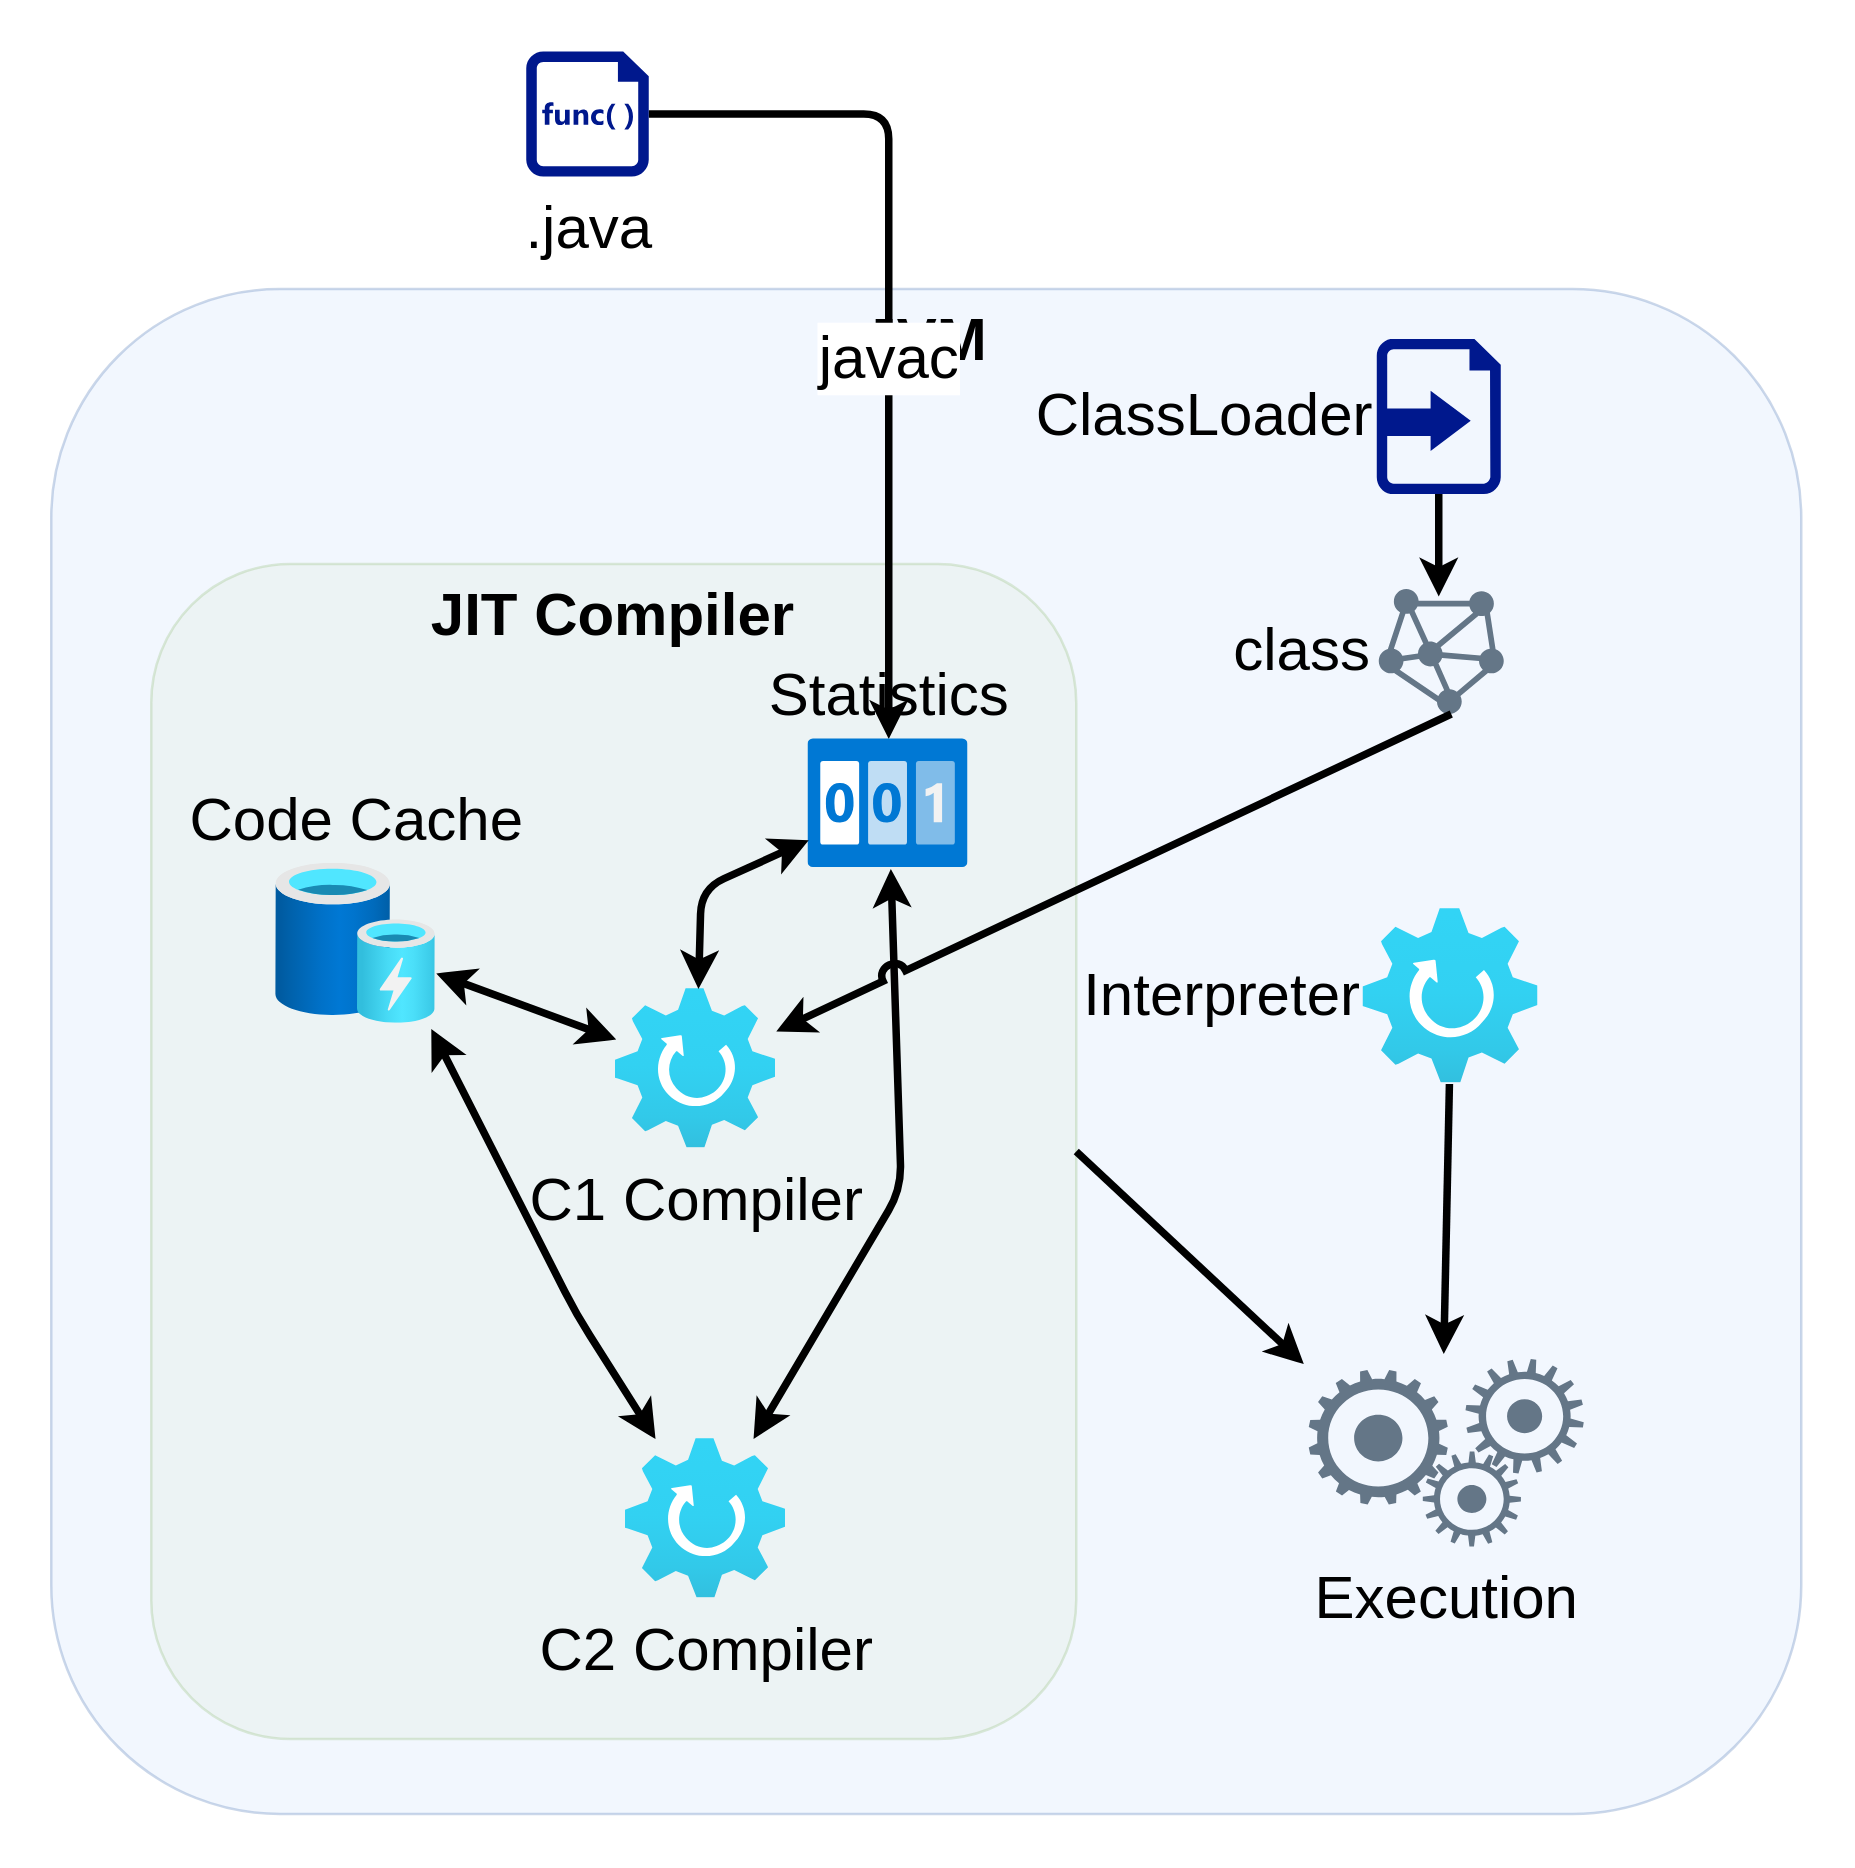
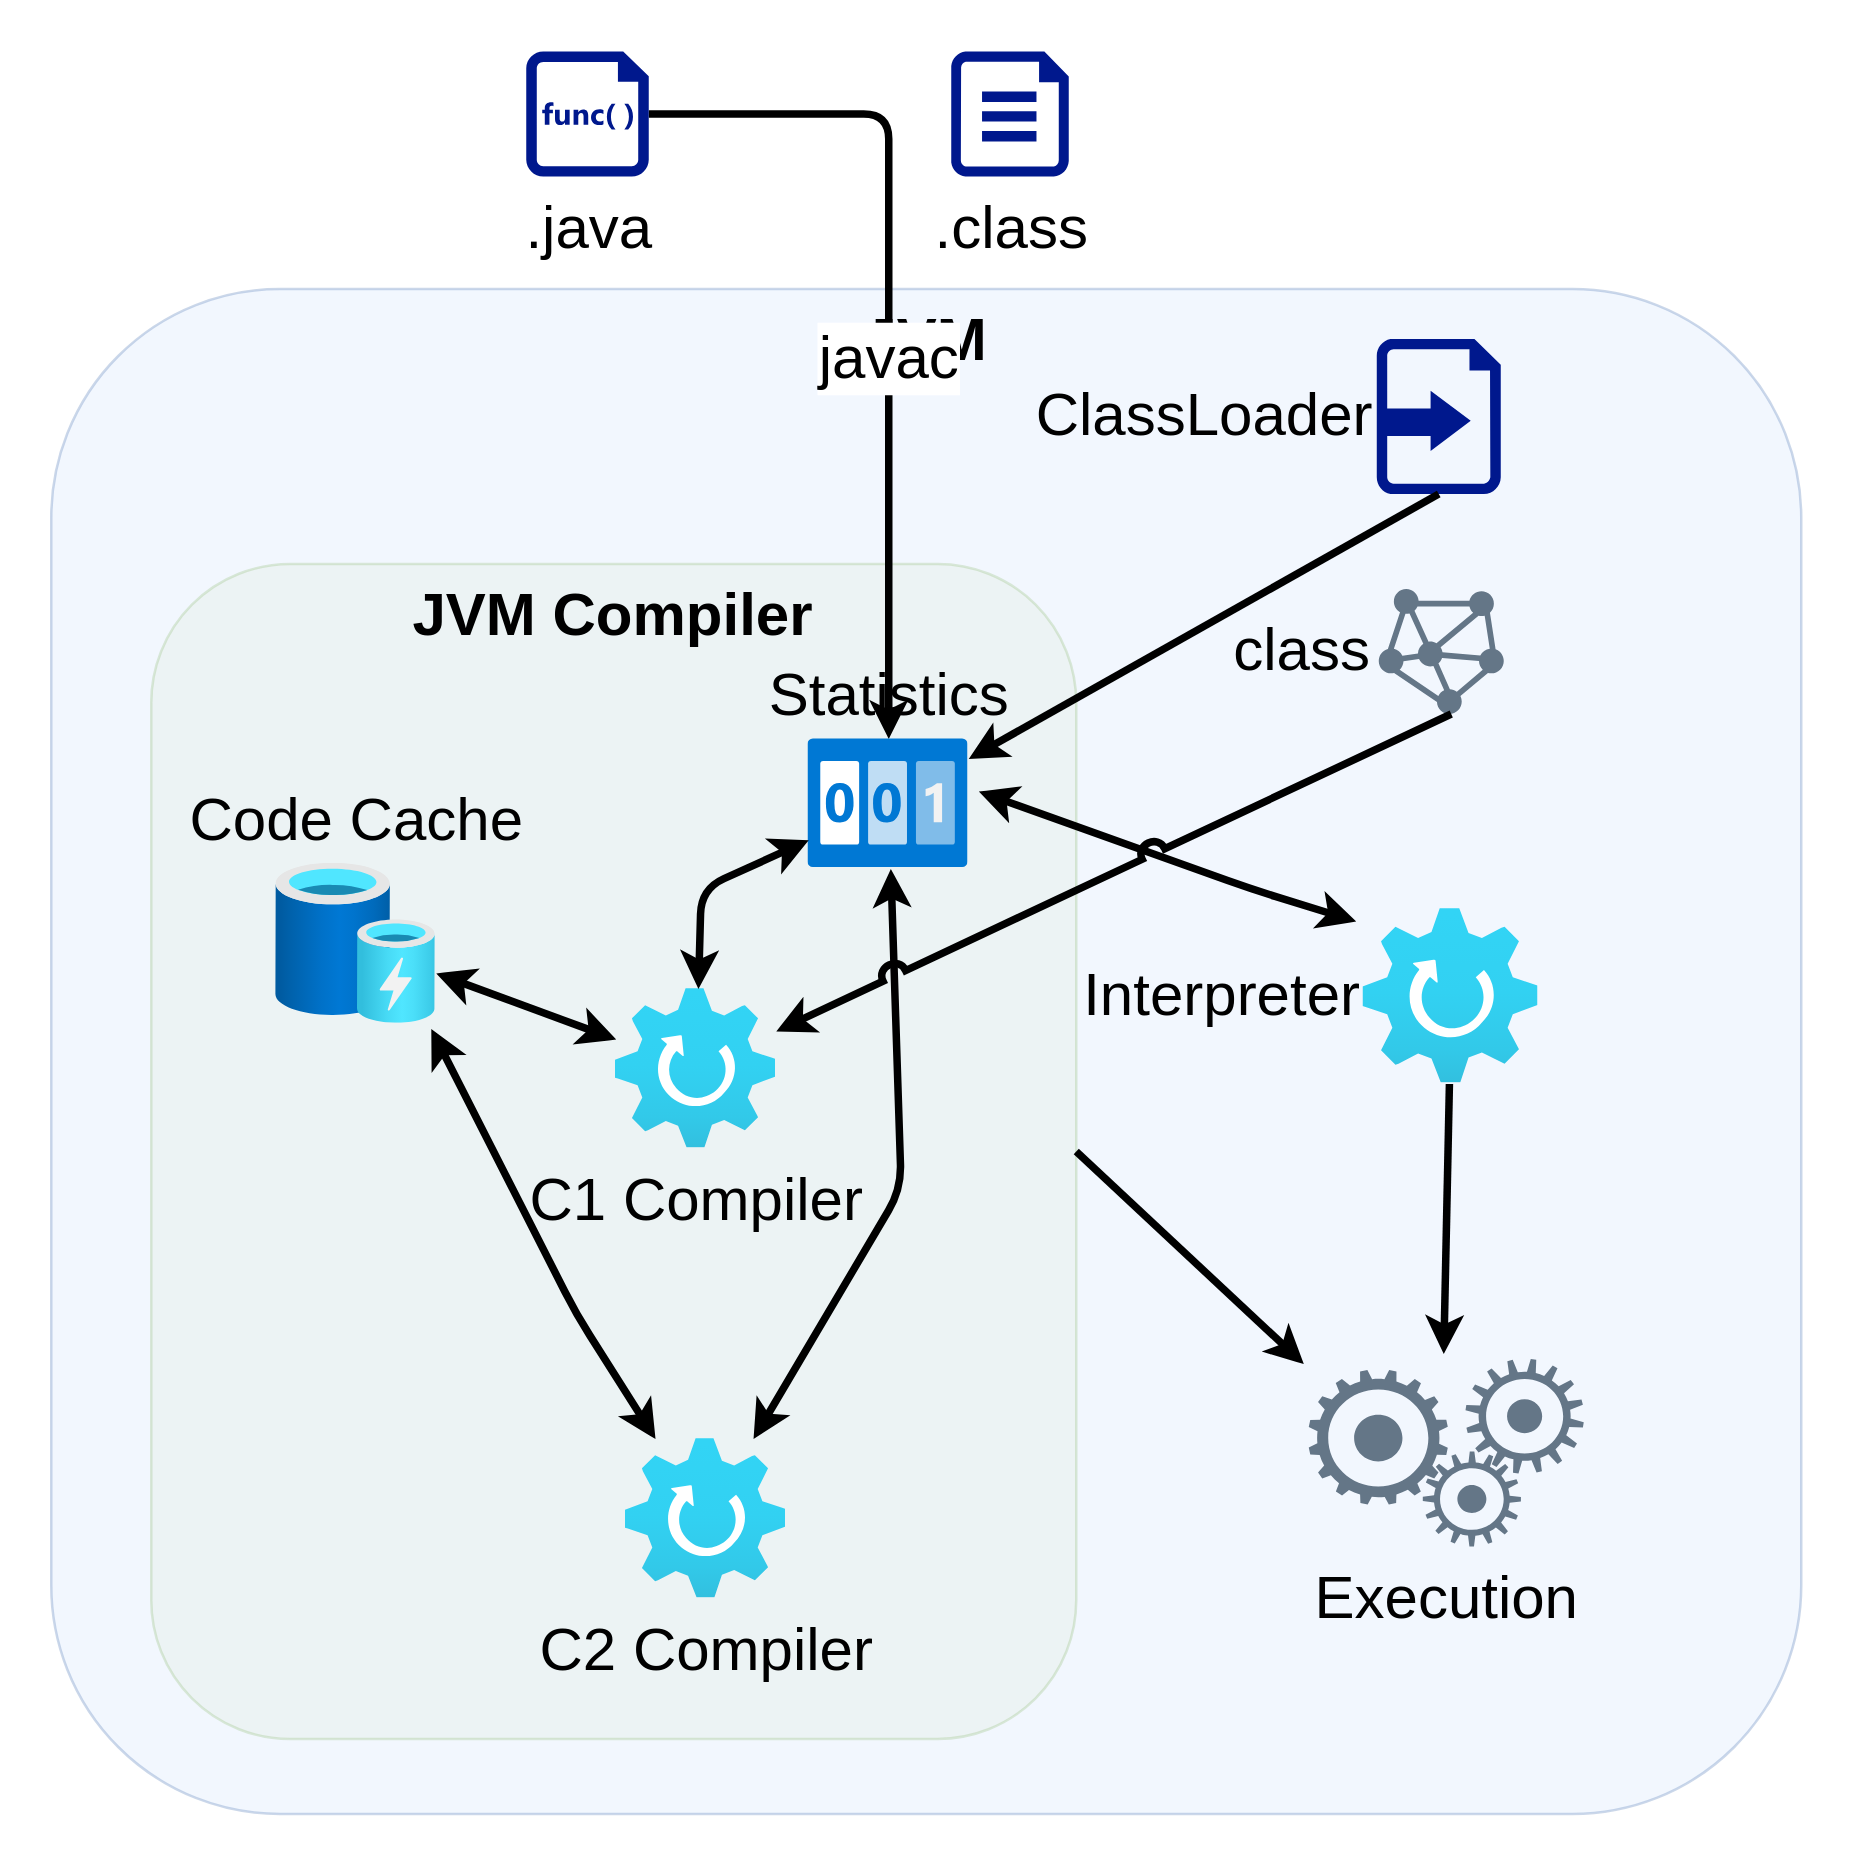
+ <mxCell id="5" value=".class" style="sketch=0;aspect=fixed;pointerEvents=1;shadow=0;dashed=0;html=1;strokeColor=none;labelPosition=center;verticalLabelPosition=bottom;verticalAlign=top;align=center;fillColor=#00188D;shape=mxgraph.azure.file;fontSize=24;" parent="1" vertex="1"><mxGeometry x="380" y="20" width="47" height="50" as="geometry" /></mxCell>
- <mxCell id="22" value="" style="endArrow=classic;html=1;rounded=1;fontSize=24;fontColor=default;strokeWidth=3;jumpStyle=arc;exitX=0.5;exitY=1;exitDx=0;exitDy=0;exitPerimeter=0;entryX=0.48;entryY=0.06;entryDx=0;entryDy=0;entryPerimeter=0;" parent="1" source="16" target="21" edge="1"><mxGeometry width="50" height="50" relative="1" as="geometry"><mxPoint x="790" y="265" as="sourcePoint" /><mxPoint x="576" y="225" as="targetPoint" /></mxGeometry></mxCell>
+ <mxCell id="22" value="" style="endArrow=classic;html=1;rounded=1;fontSize=24;fontColor=default;strokeWidth=3;jumpStyle=arc;exitX=0.5;exitY=1;exitDx=0;exitDy=0;exitPerimeter=0;" parent="1" source="16" target="11" edge="1"><mxGeometry width="50" height="50" relative="1" as="geometry"><mxPoint x="790" y="265" as="sourcePoint" /><mxPoint x="576" y="225" as="targetPoint" /></mxGeometry></mxCell>
- <mxCell id="3" value="JIT Compiler" style="rounded=1;whiteSpace=wrap;html=1;fontSize=24;labelBackgroundColor=none;fillColor=#d5e8d4;strokeColor=#82b366;opacity=25;verticalAlign=top;fontStyle=1" parent="1" vertex="1"><mxGeometry x="60" y="225" width="370" height="470" as="geometry" /></mxCell>
+ <mxCell id="3" value="JVM Compiler" style="rounded=1;whiteSpace=wrap;html=1;fontSize=24;labelBackgroundColor=none;fillColor=#d5e8d4;strokeColor=#82b366;opacity=25;verticalAlign=top;fontStyle=1" parent="1" vertex="1"><mxGeometry x="60" y="225" width="370" height="470" as="geometry" /></mxCell>
+ <mxCell id="15" value="" style="endArrow=classic;startArrow=classic;html=1;rounded=1;fontSize=24;exitX=1.063;exitY=0.404;exitDx=0;exitDy=0;exitPerimeter=0;entryX=-0.043;entryY=0.071;entryDx=0;entryDy=0;entryPerimeter=0;strokeWidth=3;jumpStyle=arc;" parent="1" source="11" target="8" edge="1"><mxGeometry width="50" height="50" relative="1" as="geometry"><mxPoint x="490" y="525" as="sourcePoint" /><mxPoint x="540" y="475" as="targetPoint" /><Array as="points"><mxPoint x="500" y="355" /></Array></mxGeometry></mxCell>
